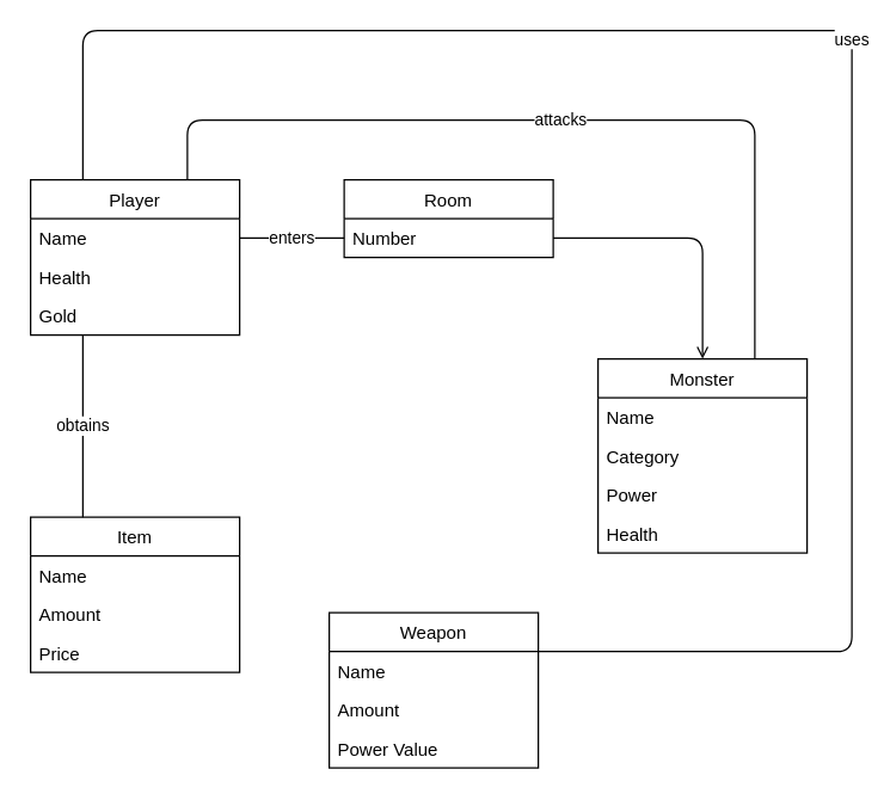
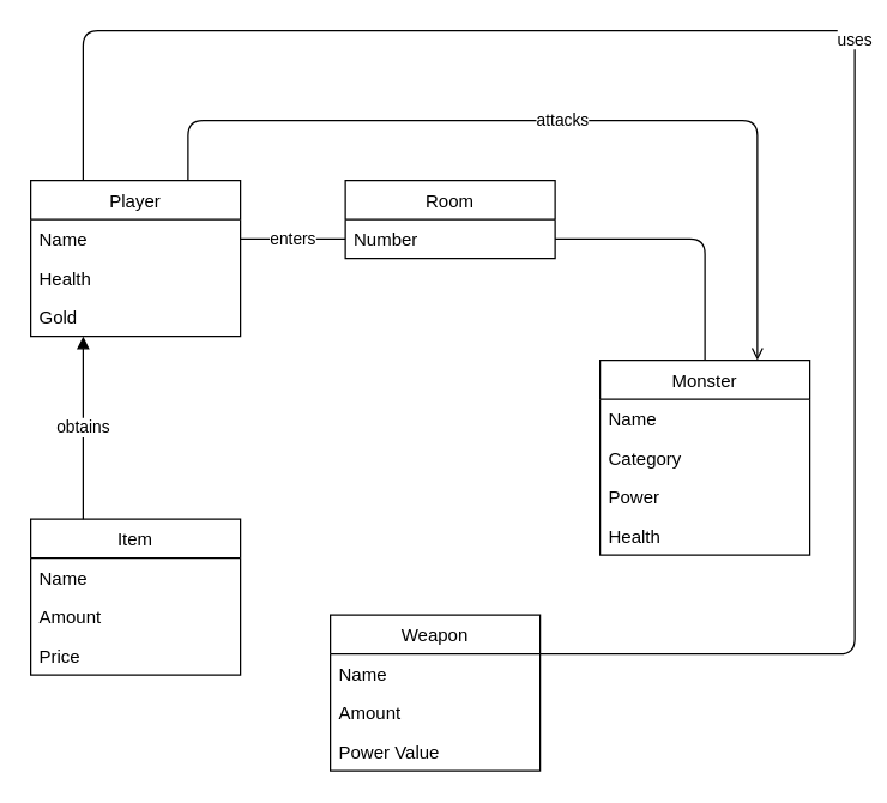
- <mxCell id="25" value="obtains" style="endArrow=none;html=1;exitX=0.25;exitY=0;exitDx=0;exitDy=0;entryX=0.25;entryY=1;entryDx=0;entryDy=0;" edge="1" parent="1" source="13" target="2"><mxGeometry width="50" height="50" relative="1" as="geometry"><mxPoint x="170" y="270" as="sourcePoint" /><mxPoint x="220" y="220" as="targetPoint" /></mxGeometry></mxCell>
+ <mxCell id="25" value="obtains" style="endArrow=block;html=1;exitX=0.25;exitY=0;exitDx=0;exitDy=0;entryX=0.25;entryY=1;entryDx=0;entryDy=0;" edge="1" parent="1" source="13" target="2"><mxGeometry width="50" height="50" relative="1" as="geometry"><mxPoint x="170" y="270" as="sourcePoint" /><mxPoint x="220" y="220" as="targetPoint" /></mxGeometry></mxCell>
- <mxCell id="23" value="" style="endArrow=open;html=1;exitX=1;exitY=0.5;exitDx=0;exitDy=0;entryX=0.5;entryY=0;entryDx=0;entryDy=0;" edge="1" parent="1" source="7" target="8"><mxGeometry width="50" height="50" relative="1" as="geometry"><mxPoint x="170" y="270" as="sourcePoint" /><mxPoint x="220" y="220" as="targetPoint" /><Array as="points"><mxPoint x="470" y="159" /></Array></mxGeometry></mxCell>
+ <mxCell id="23" value="" style="endArrow=none;html=1;exitX=1;exitY=0.5;exitDx=0;exitDy=0;entryX=0.5;entryY=0;entryDx=0;entryDy=0;" edge="1" parent="1" source="7" target="8"><mxGeometry width="50" height="50" relative="1" as="geometry"><mxPoint x="170" y="270" as="sourcePoint" /><mxPoint x="220" y="220" as="targetPoint" /><Array as="points"><mxPoint x="470" y="159" /></Array></mxGeometry></mxCell>
- <mxCell id="24" value="attacks" style="endArrow=none;html=1;exitX=0.75;exitY=0;exitDx=0;exitDy=0;entryX=0.75;entryY=0;entryDx=0;entryDy=0;" edge="1" parent="1" source="2" target="8"><mxGeometry width="50" height="50" relative="1" as="geometry"><mxPoint x="170" y="270" as="sourcePoint" /><mxPoint x="220" y="220" as="targetPoint" /><Array as="points"><mxPoint x="125" y="80" /><mxPoint x="505" y="80" /></Array></mxGeometry></mxCell>
+ <mxCell id="24" value="attacks" style="endArrow=open;html=1;exitX=0.75;exitY=0;exitDx=0;exitDy=0;entryX=0.75;entryY=0;entryDx=0;entryDy=0;" edge="1" parent="1" source="2" target="8"><mxGeometry width="50" height="50" relative="1" as="geometry"><mxPoint x="170" y="270" as="sourcePoint" /><mxPoint x="220" y="220" as="targetPoint" /><Array as="points"><mxPoint x="125" y="80" /><mxPoint x="505" y="80" /></Array></mxGeometry></mxCell>
